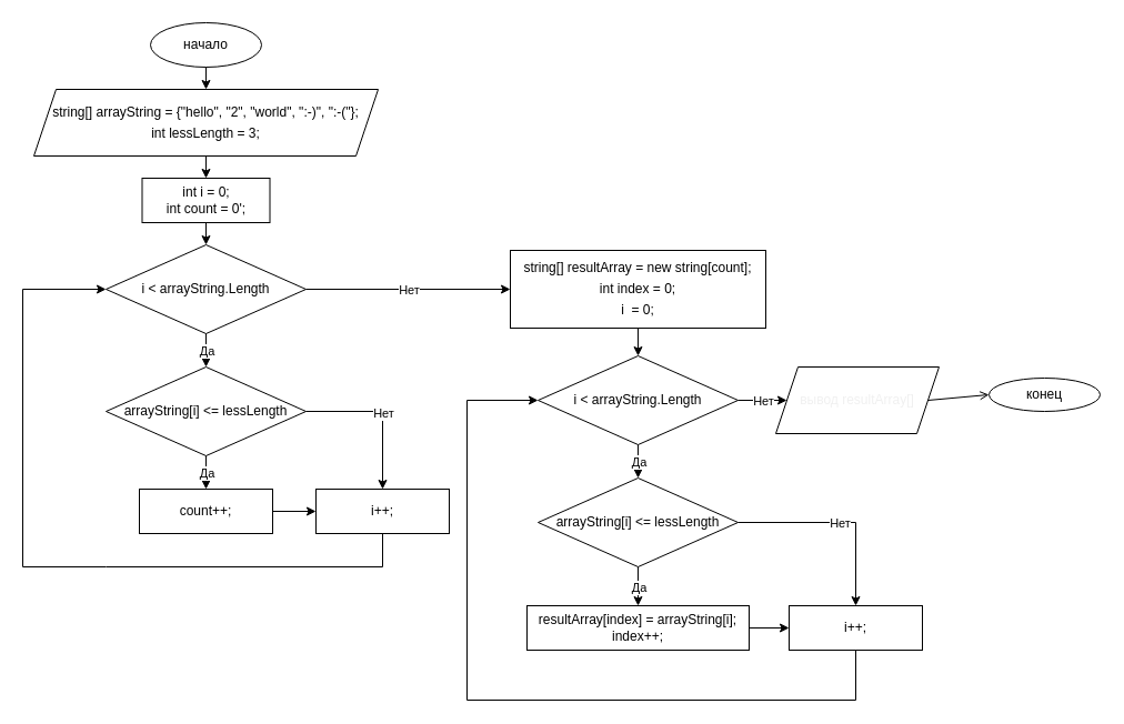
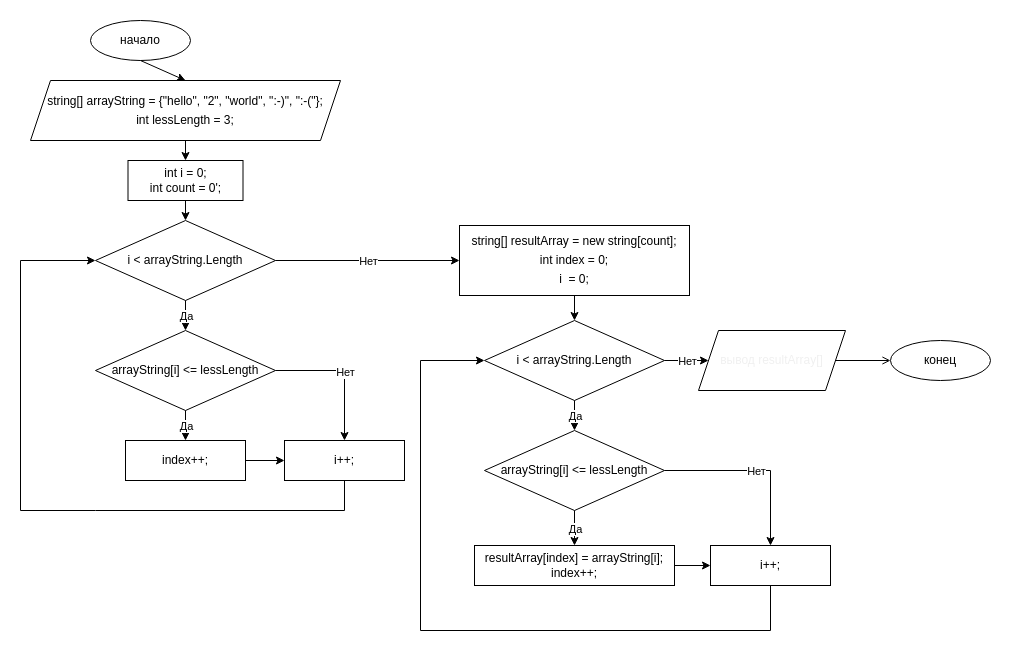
- <mxCell id="2" value="начало" style="ellipse;whiteSpace=wrap;html=1;" parent="1" vertex="1"><mxGeometry x="135" y="20" width="100" height="40" as="geometry" /></mxCell>
+ <mxCell id="2" value="начало" style="ellipse;whiteSpace=wrap;html=1;" parent="1" vertex="1"><mxGeometry x="90" y="20" width="100" height="40" as="geometry" /></mxCell>
- <mxCell id="3" value="конец" style="ellipse;whiteSpace=wrap;html=1;" parent="1" vertex="1"><mxGeometry x="890" y="340" width="100" height="30" as="geometry" /></mxCell>
+ <mxCell id="3" value="конец" style="ellipse;whiteSpace=wrap;html=1;" parent="1" vertex="1"><mxGeometry x="890" y="340" width="100" height="40" as="geometry" /></mxCell>
- <mxCell id="10" value="count++;" style="rounded=0;whiteSpace=wrap;html=1;" parent="1" vertex="1"><mxGeometry x="125" y="440" width="120" height="40" as="geometry" /></mxCell>
+ <mxCell id="10" value="index++;" style="rounded=0;whiteSpace=wrap;html=1;" parent="1" vertex="1"><mxGeometry x="125" y="440" width="120" height="40" as="geometry" /></mxCell>
